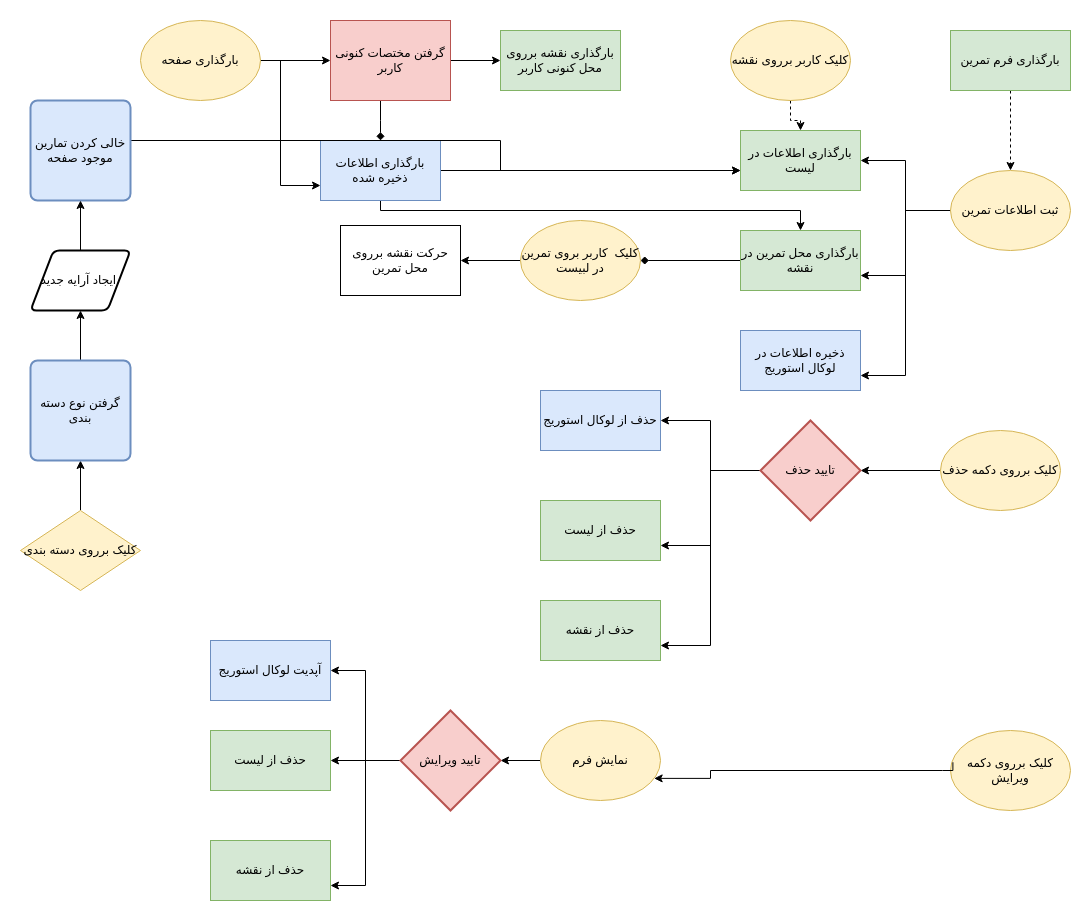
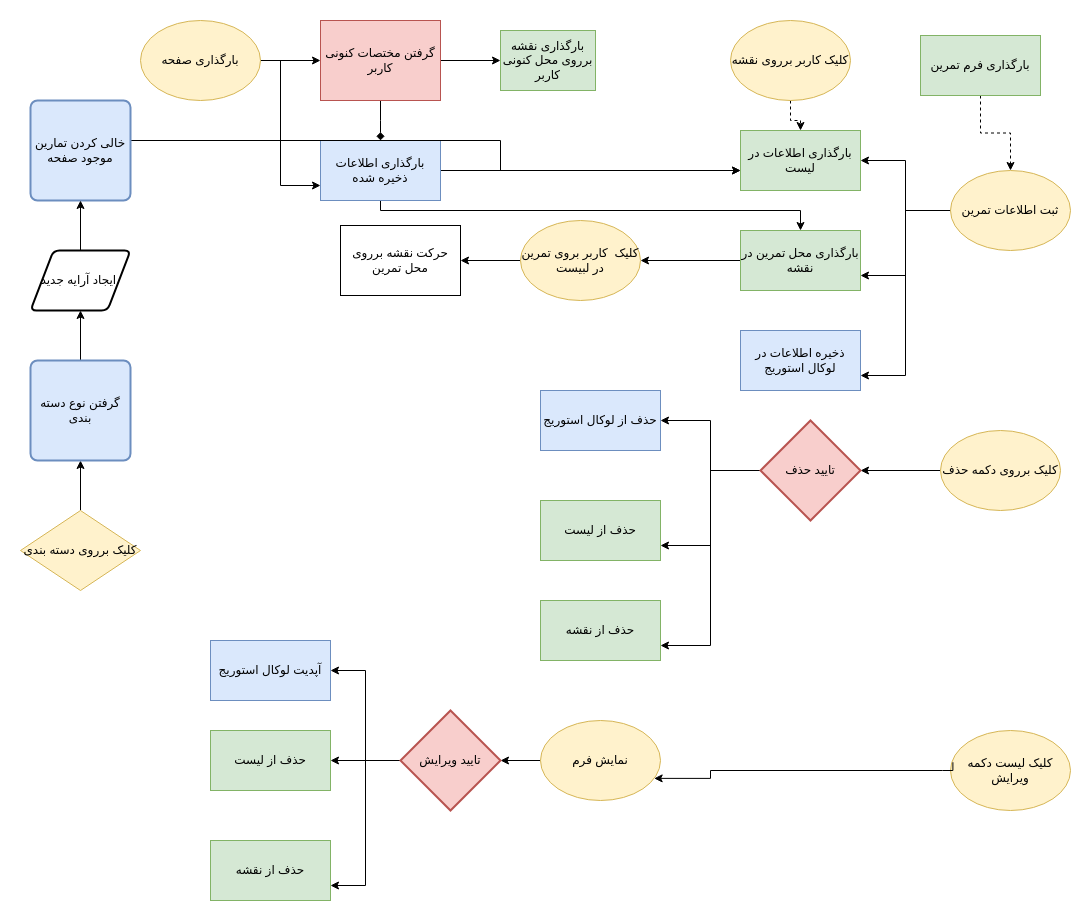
- <mxCell id="7" value="گرفتن مختصات کنونی کاربر" style="rounded=0;whiteSpace=wrap;html=1;fillColor=#f8cecc;strokeColor=#b85450;" parent="1" vertex="1"><mxGeometry x="330" y="20" width="120" height="80" as="geometry" /></mxCell>
+ <mxCell id="7" value="گرفتن مختصات کنونی کاربر" style="rounded=0;whiteSpace=wrap;html=1;fillColor=#f8cecc;strokeColor=#b85450;" parent="1" vertex="1"><mxGeometry x="320" y="20" width="120" height="80" as="geometry" /></mxCell>
- <mxCell id="8" value="بارگذاری نقشه برروی محل کنونی کاربر" style="rounded=0;whiteSpace=wrap;html=1;fillColor=#d5e8d4;strokeColor=#82b366;" parent="1" vertex="1"><mxGeometry x="500" y="30" width="120" height="60" as="geometry" /></mxCell>
+ <mxCell id="8" value="بارگذاری نقشه برروی محل کنونی کاربر" style="rounded=0;whiteSpace=wrap;html=1;fillColor=#d5e8d4;strokeColor=#82b366;" parent="1" vertex="1"><mxGeometry x="500" y="30" width="95" height="60" as="geometry" /></mxCell>
- <mxCell id="12" value="بارگذاری فرم تمرین" style="rounded=0;whiteSpace=wrap;html=1;fillColor=#d5e8d4;strokeColor=#82b366;" parent="1" vertex="1"><mxGeometry x="950" y="30" width="120" height="60" as="geometry" /></mxCell>
+ <mxCell id="12" value="بارگذاری فرم تمرین" style="rounded=0;whiteSpace=wrap;html=1;fillColor=#d5e8d4;strokeColor=#82b366;" parent="1" vertex="1"><mxGeometry x="920" y="35" width="120" height="60" as="geometry" /></mxCell>
- <mxCell id="18" style="edgeStyle=orthogonalEdgeStyle;rounded=0;orthogonalLoop=1;jettySize=auto;html=1;endArrow=diamond;" parent="1" source="19" target="22" edge="1"><mxGeometry relative="1" as="geometry" /></mxCell>
+ <mxCell id="18" style="edgeStyle=orthogonalEdgeStyle;rounded=0;orthogonalLoop=1;jettySize=auto;html=1;" parent="1" source="19" target="22" edge="1"><mxGeometry relative="1" as="geometry" /></mxCell>
- <mxCell id="36" value="کلیک برروی دکمه ویرایش" style="ellipse;whiteSpace=wrap;html=1;fillColor=#fff2cc;strokeColor=#d6b656;" parent="1" vertex="1"><mxGeometry x="950" y="730" width="120" height="80" as="geometry" /></mxCell>
+ <mxCell id="36" value="کلیک لیست دکمه ویرایش" style="ellipse;whiteSpace=wrap;html=1;fillColor=#fff2cc;strokeColor=#d6b656;" parent="1" vertex="1"><mxGeometry x="950" y="730" width="120" height="80" as="geometry" /></mxCell>
